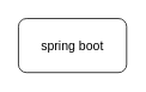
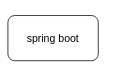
- <mxCell id="2" value="&lt;font style=&quot;font-size: 14px&quot;&gt;spring&amp;nbsp;boot&lt;/font&gt;" style="rounded=1;whiteSpace=wrap;html=1;" vertex="1" parent="1"><mxGeometry x="20" y="20" width="120" height="60" as="geometry" /></mxCell>
+ <mxCell id="2" value="&lt;font style=&quot;font-size: 14px&quot;&gt;spring&amp;nbsp;boot&lt;/font&gt;" style="rounded=1;whiteSpace=wrap;html=1;" vertex="1" parent="1"><mxGeometry x="10" y="20" width="120" height="60" as="geometry" /></mxCell>
